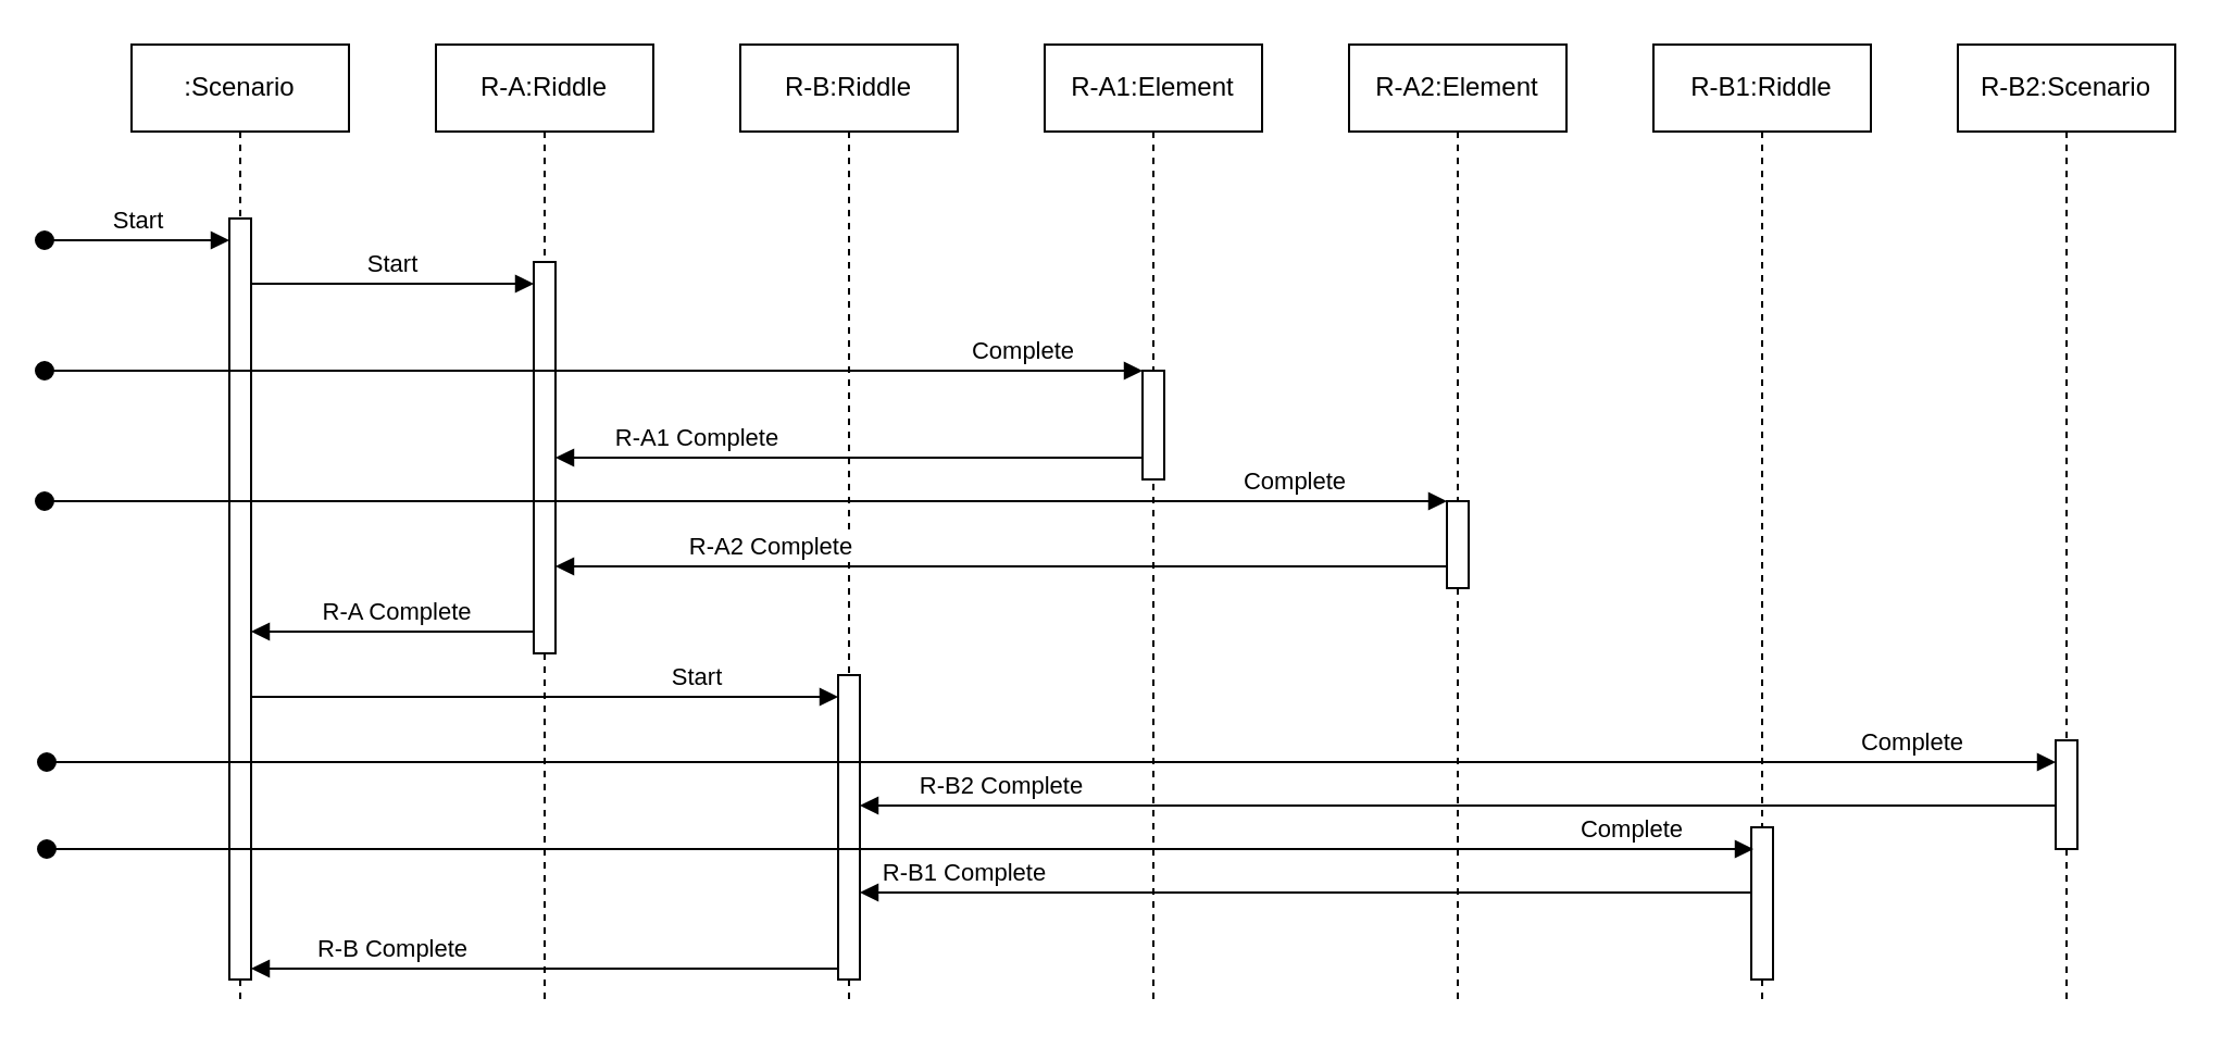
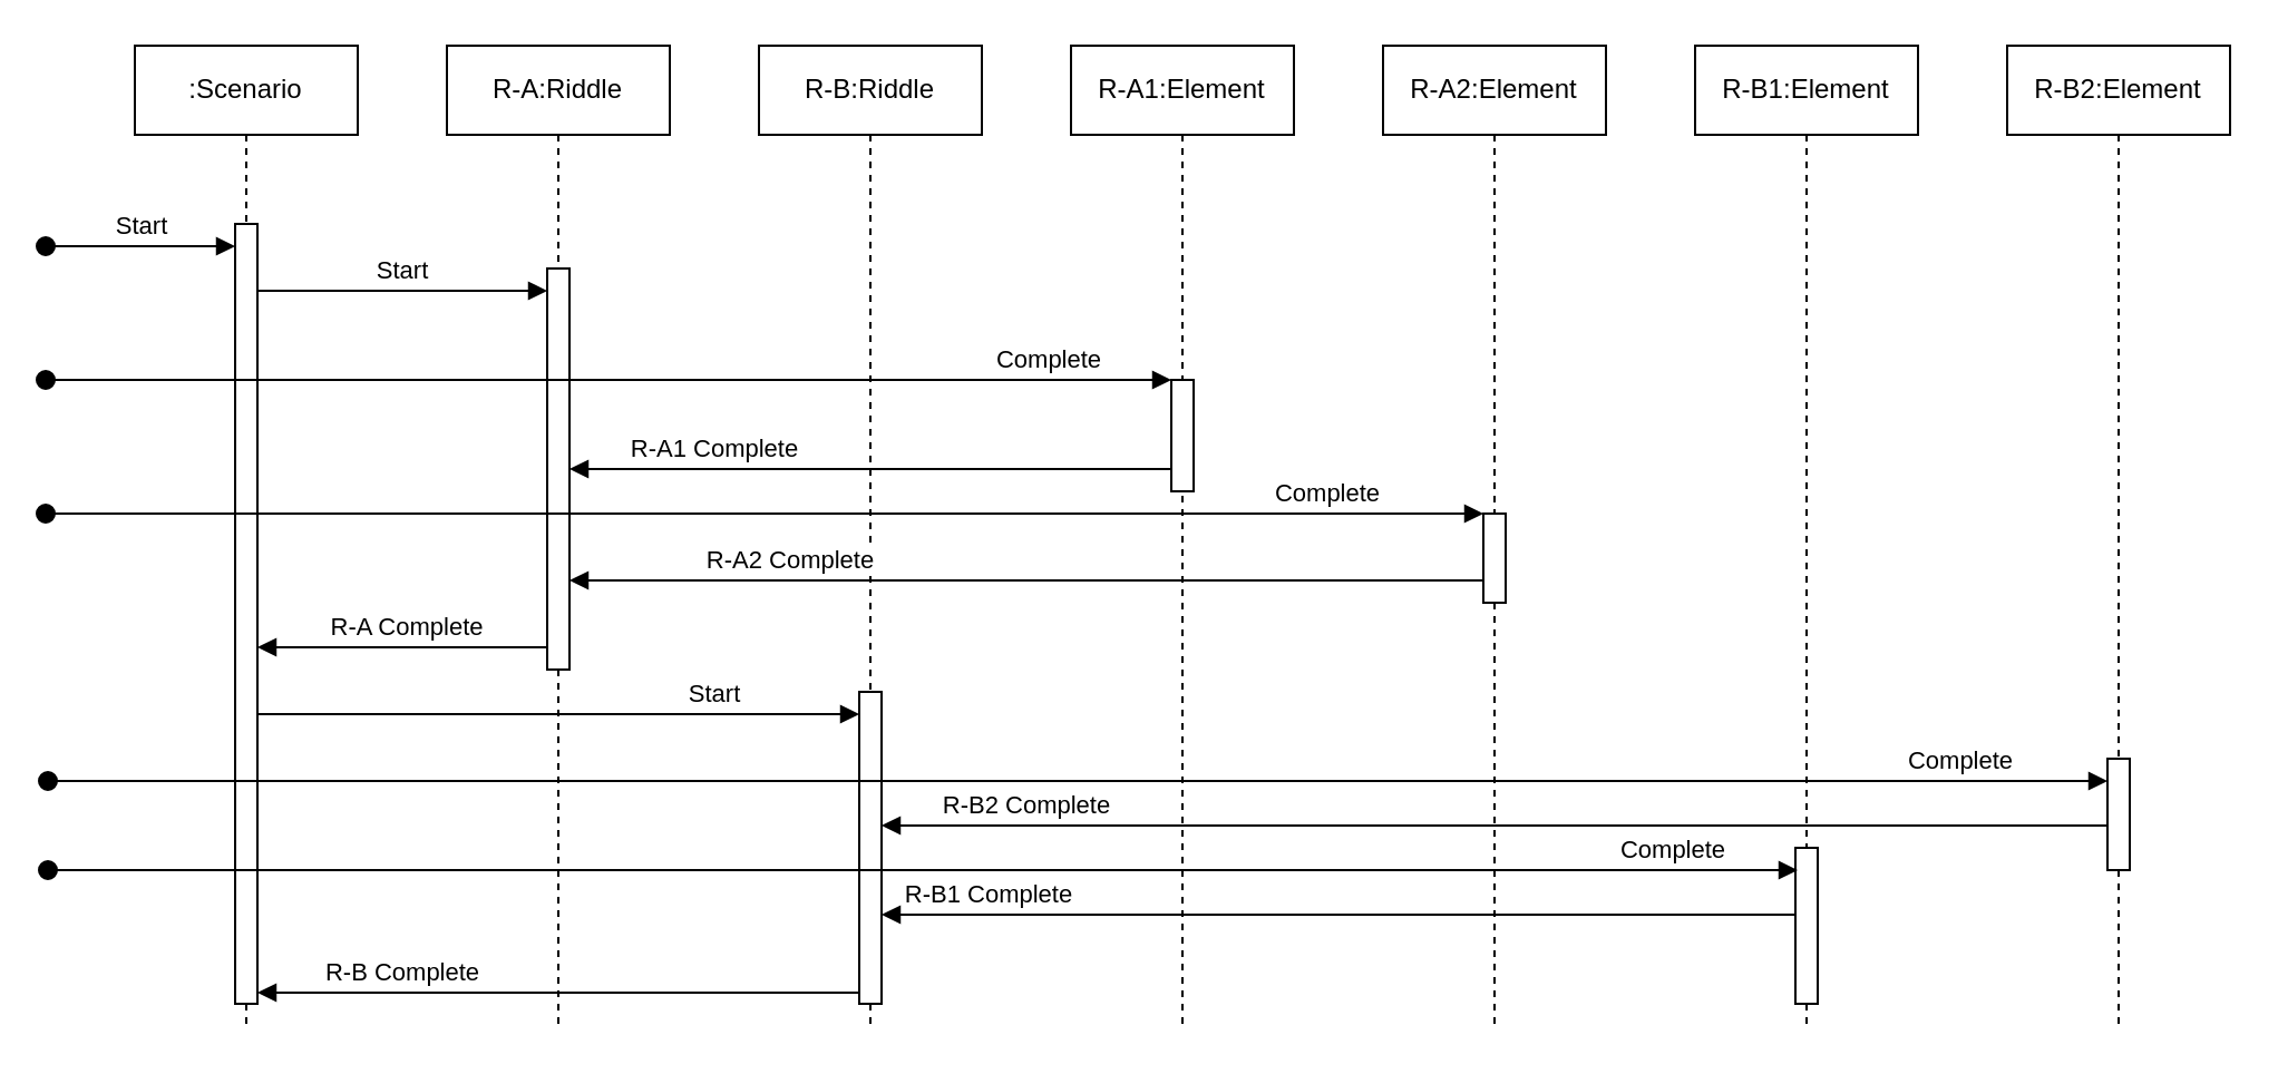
- <mxCell id="12" value="R-B1:Riddle" style="shape=umlLifeline;perimeter=lifelinePerimeter;whiteSpace=wrap;html=1;container=1;dropTarget=0;collapsible=0;recursiveResize=0;outlineConnect=0;portConstraint=eastwest;newEdgeStyle={&quot;curved&quot;:0,&quot;rounded&quot;:0};" vertex="1" parent="1"><mxGeometry x="760" y="20" width="100" height="440" as="geometry" /></mxCell>
+ <mxCell id="12" value="R-B1:Element" style="shape=umlLifeline;perimeter=lifelinePerimeter;whiteSpace=wrap;html=1;container=1;dropTarget=0;collapsible=0;recursiveResize=0;outlineConnect=0;portConstraint=eastwest;newEdgeStyle={&quot;curved&quot;:0,&quot;rounded&quot;:0};" vertex="1" parent="1"><mxGeometry x="760" y="20" width="100" height="440" as="geometry" /></mxCell>
- <mxCell id="14" value="R-B2:Scenario" style="shape=umlLifeline;perimeter=lifelinePerimeter;whiteSpace=wrap;html=1;container=1;dropTarget=0;collapsible=0;recursiveResize=0;outlineConnect=0;portConstraint=eastwest;newEdgeStyle={&quot;curved&quot;:0,&quot;rounded&quot;:0};" vertex="1" parent="1"><mxGeometry x="900" y="20" width="100" height="440" as="geometry" /></mxCell>
+ <mxCell id="14" value="R-B2:Element" style="shape=umlLifeline;perimeter=lifelinePerimeter;whiteSpace=wrap;html=1;container=1;dropTarget=0;collapsible=0;recursiveResize=0;outlineConnect=0;portConstraint=eastwest;newEdgeStyle={&quot;curved&quot;:0,&quot;rounded&quot;:0};" vertex="1" parent="1"><mxGeometry x="900" y="20" width="100" height="440" as="geometry" /></mxCell>
